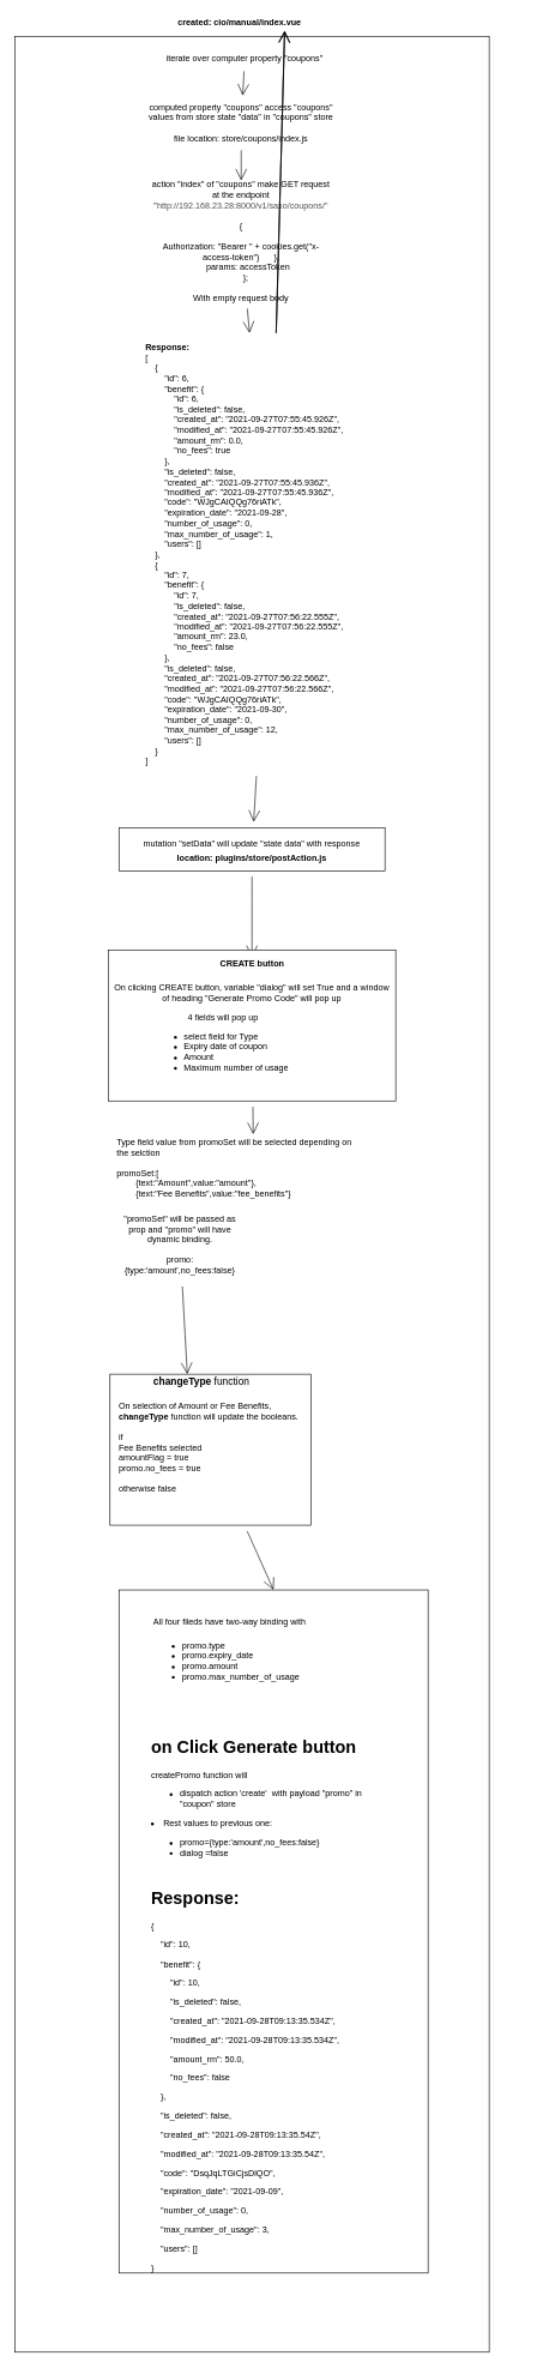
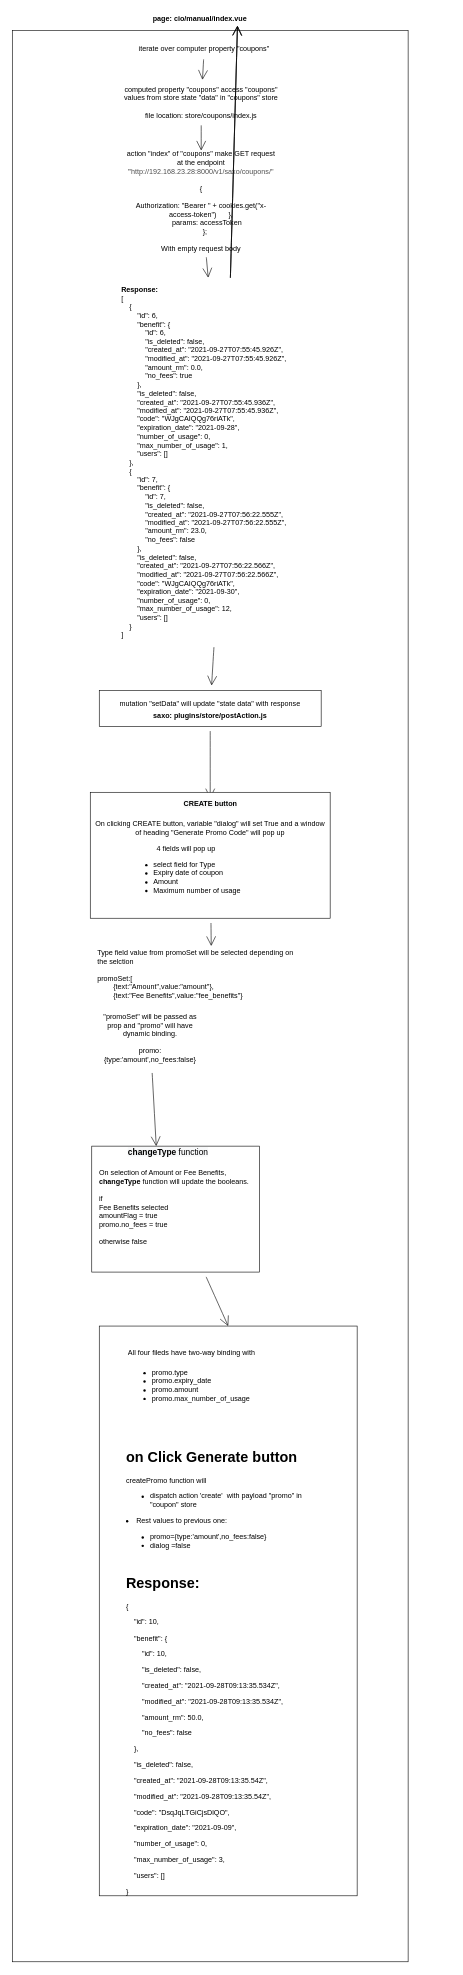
- <mxCell id="5" value="&lt;b&gt;created: cio/manual/index.vue&lt;/b&gt;" style="text;html=1;strokeColor=none;fillColor=none;align=center;verticalAlign=middle;whiteSpace=wrap;rounded=0;hachureGap=4;pointerEvents=0;" vertex="1" parent="1"><mxGeometry x="222.5" y="20" width="220" height="20" as="geometry" /></mxCell>
+ <mxCell id="5" value="&lt;b&gt;page: cio/manual/index.vue&lt;/b&gt;" style="text;html=1;strokeColor=none;fillColor=none;align=center;verticalAlign=middle;whiteSpace=wrap;rounded=0;hachureGap=4;pointerEvents=0;" vertex="1" parent="1"><mxGeometry x="222.5" y="20" width="220" height="20" as="geometry" /></mxCell>
- <mxCell id="33" value="&lt;b&gt;location: plugins/store/postAction.js&lt;/b&gt;" style="text;html=1;strokeColor=none;fillColor=none;align=center;verticalAlign=middle;whiteSpace=wrap;rounded=0;hachureGap=4;pointerEvents=0;" vertex="1" parent="1"><mxGeometry x="155" y="1183" width="390" height="20" as="geometry" /></mxCell>
+ <mxCell id="33" value="&lt;b&gt;saxo: plugins/store/postAction.js&lt;/b&gt;" style="text;html=1;strokeColor=none;fillColor=none;align=center;verticalAlign=middle;whiteSpace=wrap;rounded=0;hachureGap=4;pointerEvents=0;" vertex="1" parent="1"><mxGeometry x="155" y="1183" width="390" height="20" as="geometry" /></mxCell>
